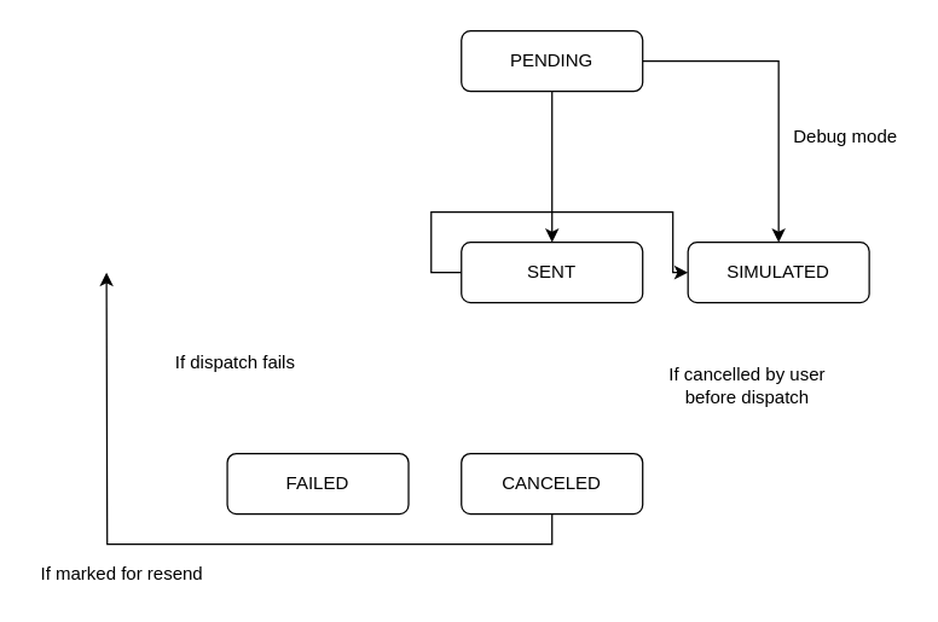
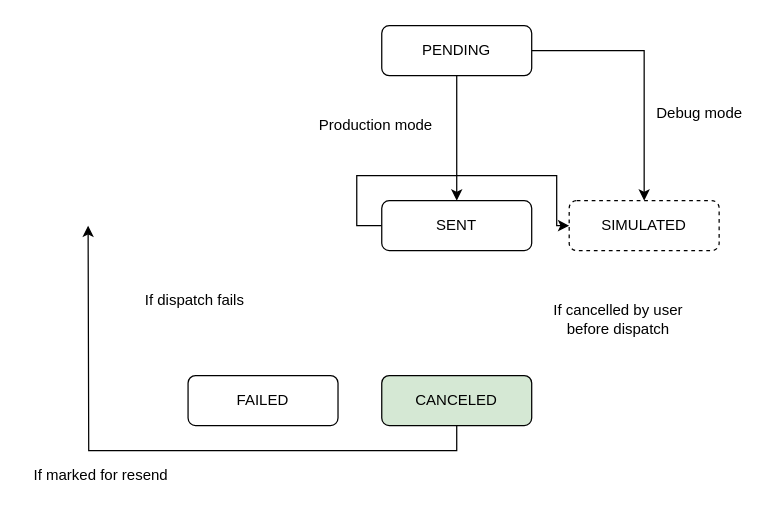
+ <mxCell id="8" value="&lt;div&gt;Production mode&lt;/div&gt;" style="text;html=1;align=center;verticalAlign=middle;resizable=0;points=[];autosize=1;strokeColor=none;fillColor=none;" vertex="1" parent="1"><mxGeometry x="245" y="90" width="110" height="20" as="geometry" /></mxCell>
- <mxCell id="7" value="&lt;div&gt;SIMULATED&lt;/div&gt;" style="rounded=1;whiteSpace=wrap;html=1;" vertex="1" parent="1"><mxGeometry x="455" y="160" width="120" height="40" as="geometry" /></mxCell>
+ <mxCell id="7" value="&lt;div&gt;SIMULATED&lt;/div&gt;" style="rounded=1;whiteSpace=wrap;html=1;dashed=1;" vertex="1" parent="1"><mxGeometry x="455" y="160" width="120" height="40" as="geometry" /></mxCell>
- <mxCell id="11" value="CANCELED" style="rounded=1;whiteSpace=wrap;html=1;" vertex="1" parent="1"><mxGeometry x="305" y="300" width="120" height="40" as="geometry" /></mxCell>
+ <mxCell id="11" value="CANCELED" style="rounded=1;whiteSpace=wrap;html=1;fillColor=#d5e8d4;" vertex="1" parent="1"><mxGeometry x="305" y="300" width="120" height="40" as="geometry" /></mxCell>
